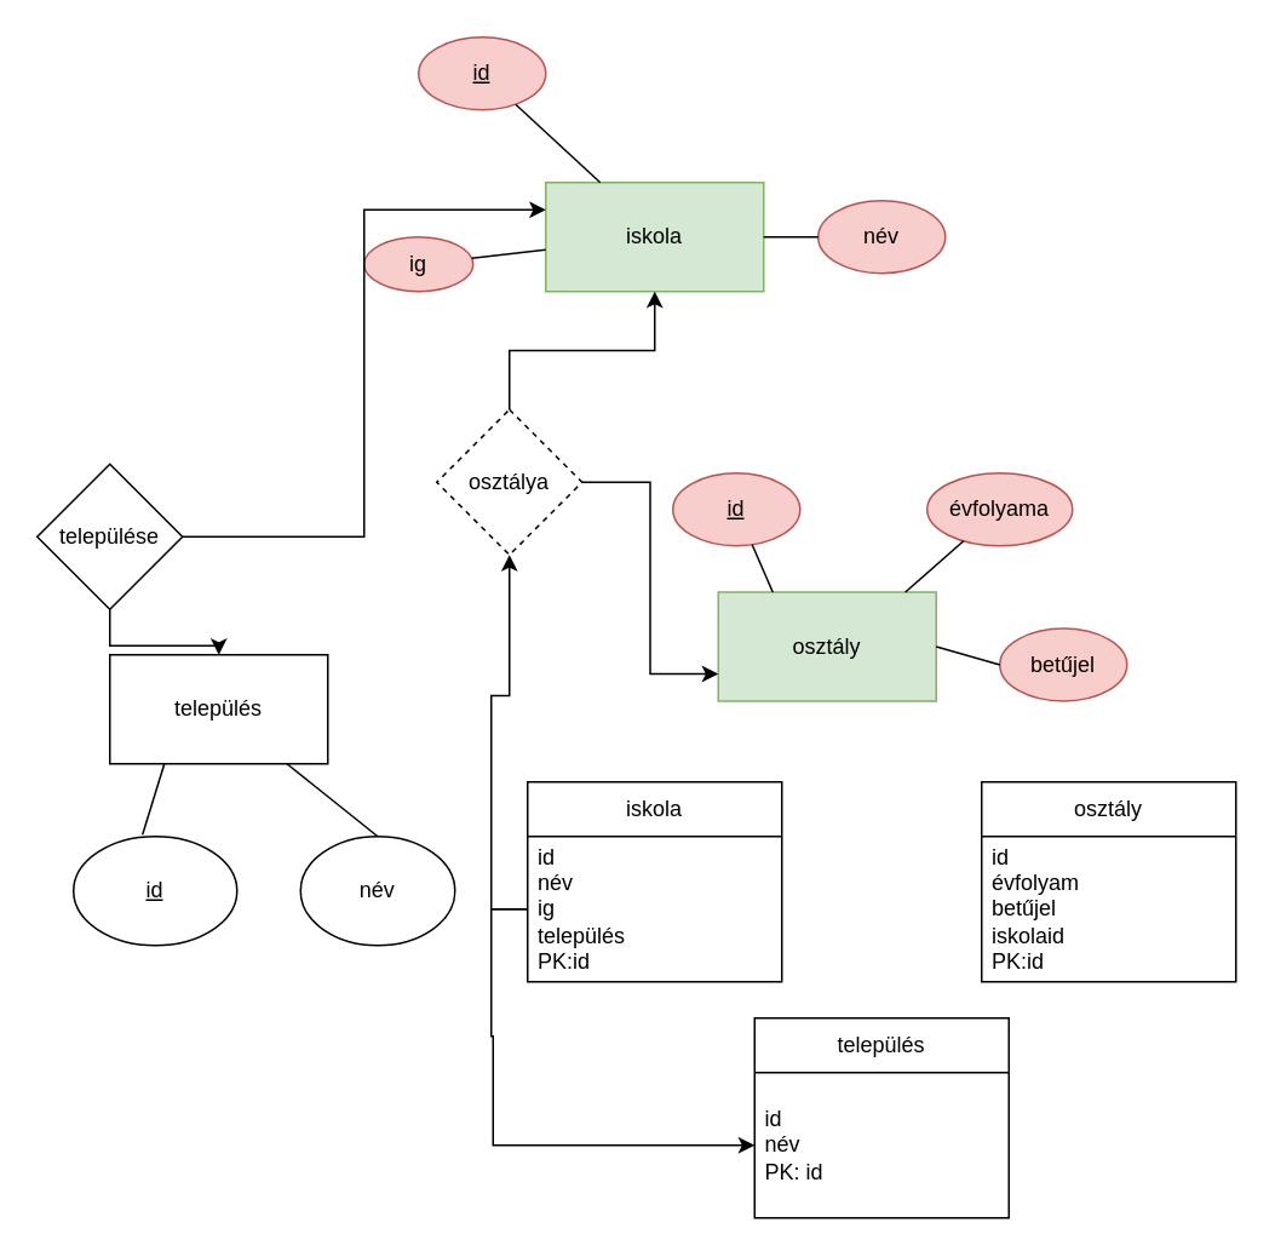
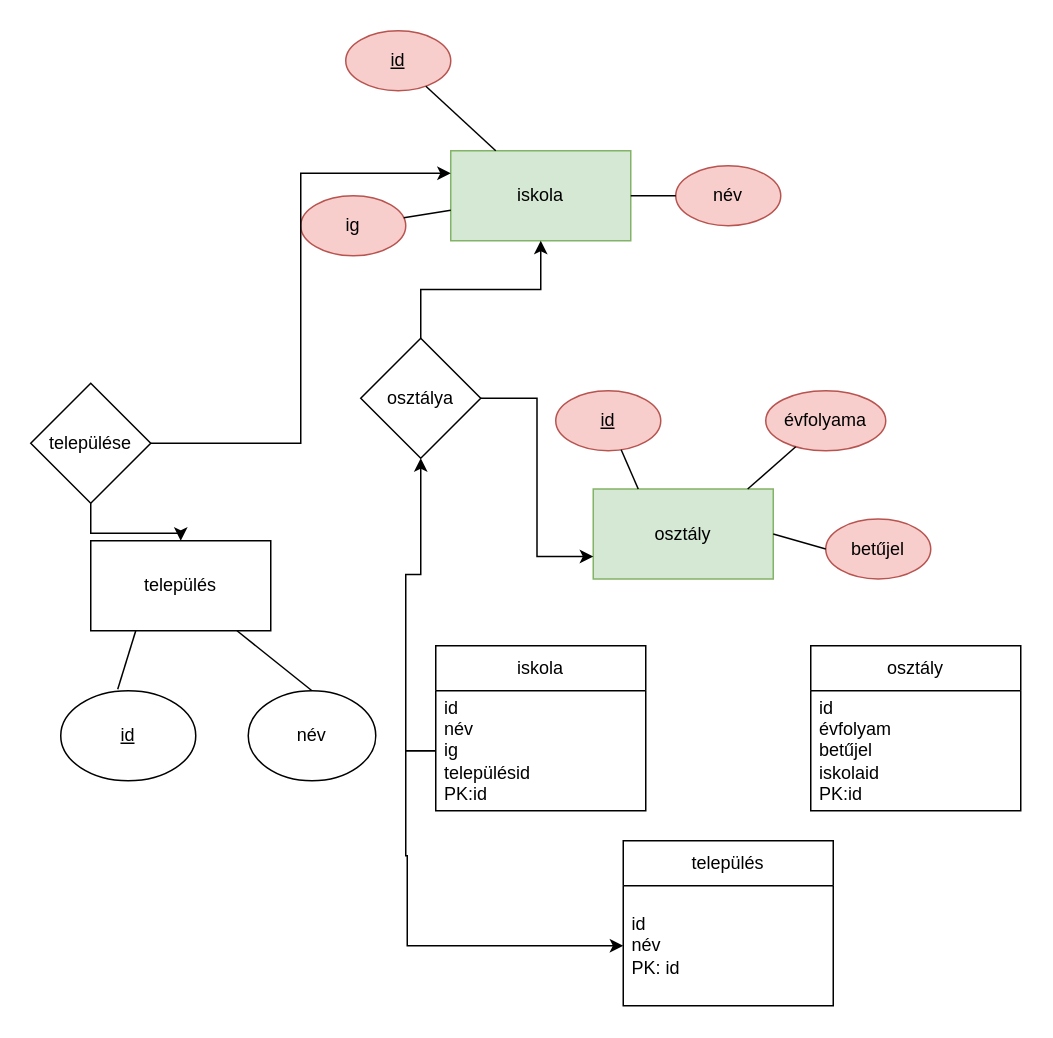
- <mxCell id="4" value="ig" style="ellipse;whiteSpace=wrap;html=1;fillColor=#f8cecc;strokeColor=#b85450;" parent="1" vertex="1"><mxGeometry x="200" y="130" width="60" height="30" as="geometry" /></mxCell>
+ <mxCell id="4" value="ig" style="ellipse;whiteSpace=wrap;html=1;fillColor=#f8cecc;strokeColor=#b85450;" parent="1" vertex="1"><mxGeometry x="200" y="130" width="70" height="40" as="geometry" /></mxCell>
- <mxCell id="18" value="osztálya" style="rhombus;whiteSpace=wrap;html=1;dashed=1;" vertex="1" parent="1"><mxGeometry x="240" y="225" width="80" height="80" as="geometry" /></mxCell>
+ <mxCell id="18" value="osztálya" style="rhombus;whiteSpace=wrap;html=1;" vertex="1" parent="1"><mxGeometry x="240" y="225" width="80" height="80" as="geometry" /></mxCell>
- <mxCell id="28" value="id&lt;span style=&quot;white-space: pre;&quot;&gt;&#09;&lt;/span&gt;&lt;br&gt;név&lt;br&gt;ig&lt;br&gt;település&lt;br&gt;PK:id" style="text;strokeColor=none;fillColor=none;align=left;verticalAlign=middle;spacingLeft=4;spacingRight=4;overflow=hidden;points=[[0,0.5],[1,0.5]];portConstraint=eastwest;rotatable=0;whiteSpace=wrap;html=1;" vertex="1" parent="27"><mxGeometry y="30" width="140" height="80" as="geometry" /></mxCell>
+ <mxCell id="28" value="id&lt;span style=&quot;white-space: pre;&quot;&gt;&#09;&lt;/span&gt;&lt;br&gt;név&lt;br&gt;ig&lt;br&gt;településid&lt;br&gt;PK:id" style="text;strokeColor=none;fillColor=none;align=left;verticalAlign=middle;spacingLeft=4;spacingRight=4;overflow=hidden;points=[[0,0.5],[1,0.5]];portConstraint=eastwest;rotatable=0;whiteSpace=wrap;html=1;" vertex="1" parent="27"><mxGeometry y="30" width="140" height="80" as="geometry" /></mxCell>
